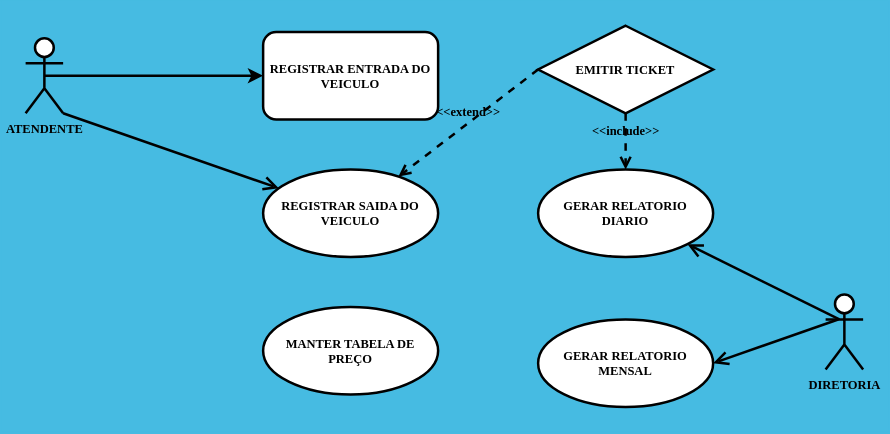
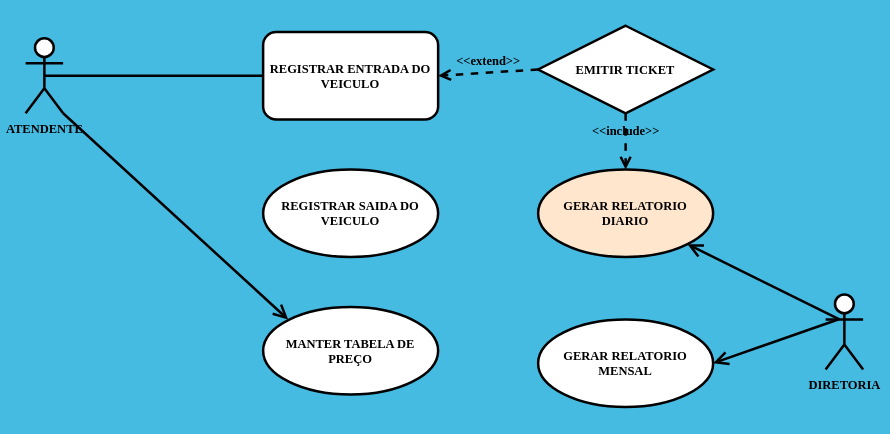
- <mxCell id="6" style="edgeStyle=orthogonalEdgeStyle;rounded=0;orthogonalLoop=1;jettySize=auto;html=1;entryX=0;entryY=0.5;entryDx=0;entryDy=0;exitX=0.5;exitY=0.5;exitDx=0;exitDy=0;exitPerimeter=0;strokeWidth=2;fontStyle=1;fontSize=10;fontFamily=Georgia;" edge="1" parent="1" source="7" target="2"><mxGeometry relative="1" as="geometry" /></mxCell>
+ <mxCell id="6" style="edgeStyle=orthogonalEdgeStyle;rounded=0;orthogonalLoop=1;jettySize=auto;html=1;entryX=0;entryY=0.5;entryDx=0;entryDy=0;exitX=0.5;exitY=0.5;exitDx=0;exitDy=0;exitPerimeter=0;strokeWidth=2;fontStyle=1;fontSize=10;fontFamily=Georgia;endArrow=none;" edge="1" parent="1" source="7" target="2"><mxGeometry relative="1" as="geometry" /></mxCell>
- <mxCell id="12" value="&amp;lt;&amp;lt;extend&amp;gt;&amp;gt;" style="html=1;verticalAlign=bottom;labelBackgroundColor=none;endArrow=open;endFill=0;dashed=1;rounded=0;exitX=0;exitY=0.5;exitDx=0;exitDy=0;strokeWidth=2;fontStyle=1;fontSize=10;fontFamily=Georgia;" edge="1" parent="1" source="3" target="5"><mxGeometry width="160" relative="1" as="geometry"><mxPoint x="380" y="85" as="sourcePoint" /><mxPoint x="360" y="60" as="targetPoint" /></mxGeometry></mxCell>
+ <mxCell id="12" value="&amp;lt;&amp;lt;extend&amp;gt;&amp;gt;" style="html=1;verticalAlign=bottom;labelBackgroundColor=none;endArrow=open;endFill=0;dashed=1;rounded=0;exitX=0;exitY=0.5;exitDx=0;exitDy=0;entryX=1;entryY=0.5;entryDx=0;entryDy=0;strokeWidth=2;fontStyle=1;fontSize=10;fontFamily=Georgia;" edge="1" parent="1" source="3" target="2"><mxGeometry width="160" relative="1" as="geometry"><mxPoint x="380" y="85" as="sourcePoint" /><mxPoint x="360" y="60" as="targetPoint" /></mxGeometry></mxCell>
- <mxCell id="11" value="" style="endArrow=open;startArrow=none;endFill=0;startFill=0;endSize=8;html=1;verticalAlign=bottom;labelBackgroundColor=none;strokeWidth=2;rounded=0;exitX=1;exitY=1;exitDx=0;exitDy=0;exitPerimeter=0;fontStyle=1;fontSize=10;fontFamily=Georgia;" edge="1" parent="1" source="7" target="5"><mxGeometry width="160" relative="1" as="geometry"><mxPoint x="60" y="110.407" as="sourcePoint" /><mxPoint x="224" y="255" as="targetPoint" /></mxGeometry></mxCell>
+ <mxCell id="11" value="" style="endArrow=open;startArrow=none;endFill=0;startFill=0;endSize=8;html=1;verticalAlign=bottom;labelBackgroundColor=none;strokeWidth=2;rounded=0;entryX=0.143;entryY=0.143;entryDx=0;entryDy=0;entryPerimeter=0;exitX=1;exitY=1;exitDx=0;exitDy=0;exitPerimeter=0;fontStyle=1;fontSize=10;fontFamily=Georgia;" edge="1" parent="1" source="7" target="4"><mxGeometry width="160" relative="1" as="geometry"><mxPoint x="60" y="110.407" as="sourcePoint" /><mxPoint x="224" y="255" as="targetPoint" /></mxGeometry></mxCell>
- <mxCell id="9" value="GERAR RELATORIO DIARIO" style="ellipse;whiteSpace=wrap;html=1;strokeWidth=2;fontStyle=1;fontSize=10;fontFamily=Georgia;" vertex="1" parent="1"><mxGeometry x="430" y="135" width="140" height="70" as="geometry" /></mxCell>
+ <mxCell id="9" value="GERAR RELATORIO DIARIO" style="ellipse;whiteSpace=wrap;html=1;strokeWidth=2;fontStyle=1;fontSize=10;fontFamily=Georgia;fillColor=#ffe6cc;" vertex="1" parent="1"><mxGeometry x="430" y="135" width="140" height="70" as="geometry" /></mxCell>
